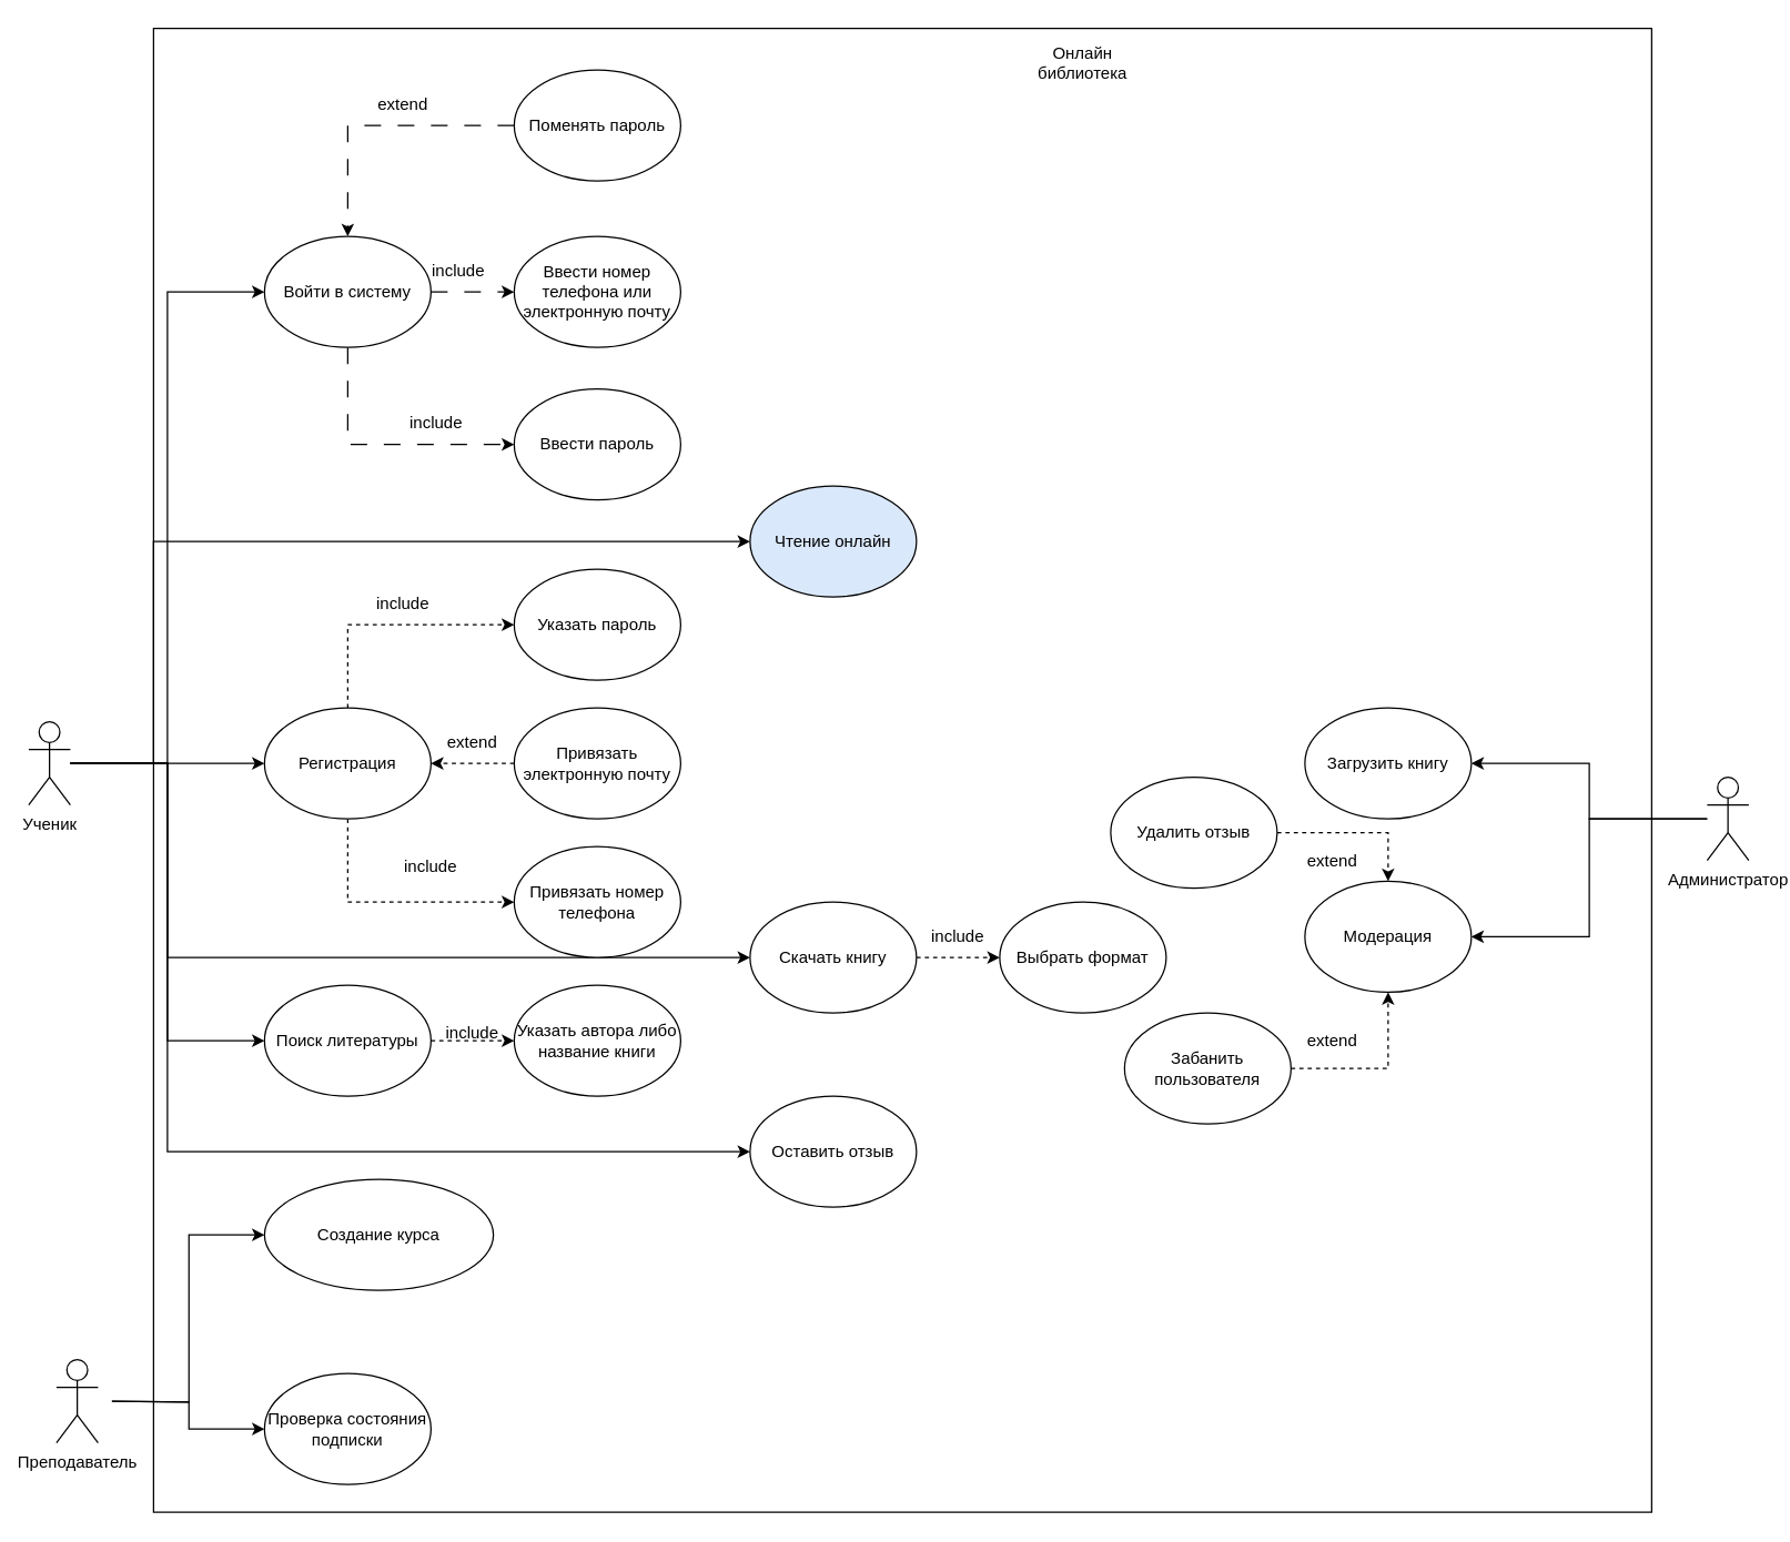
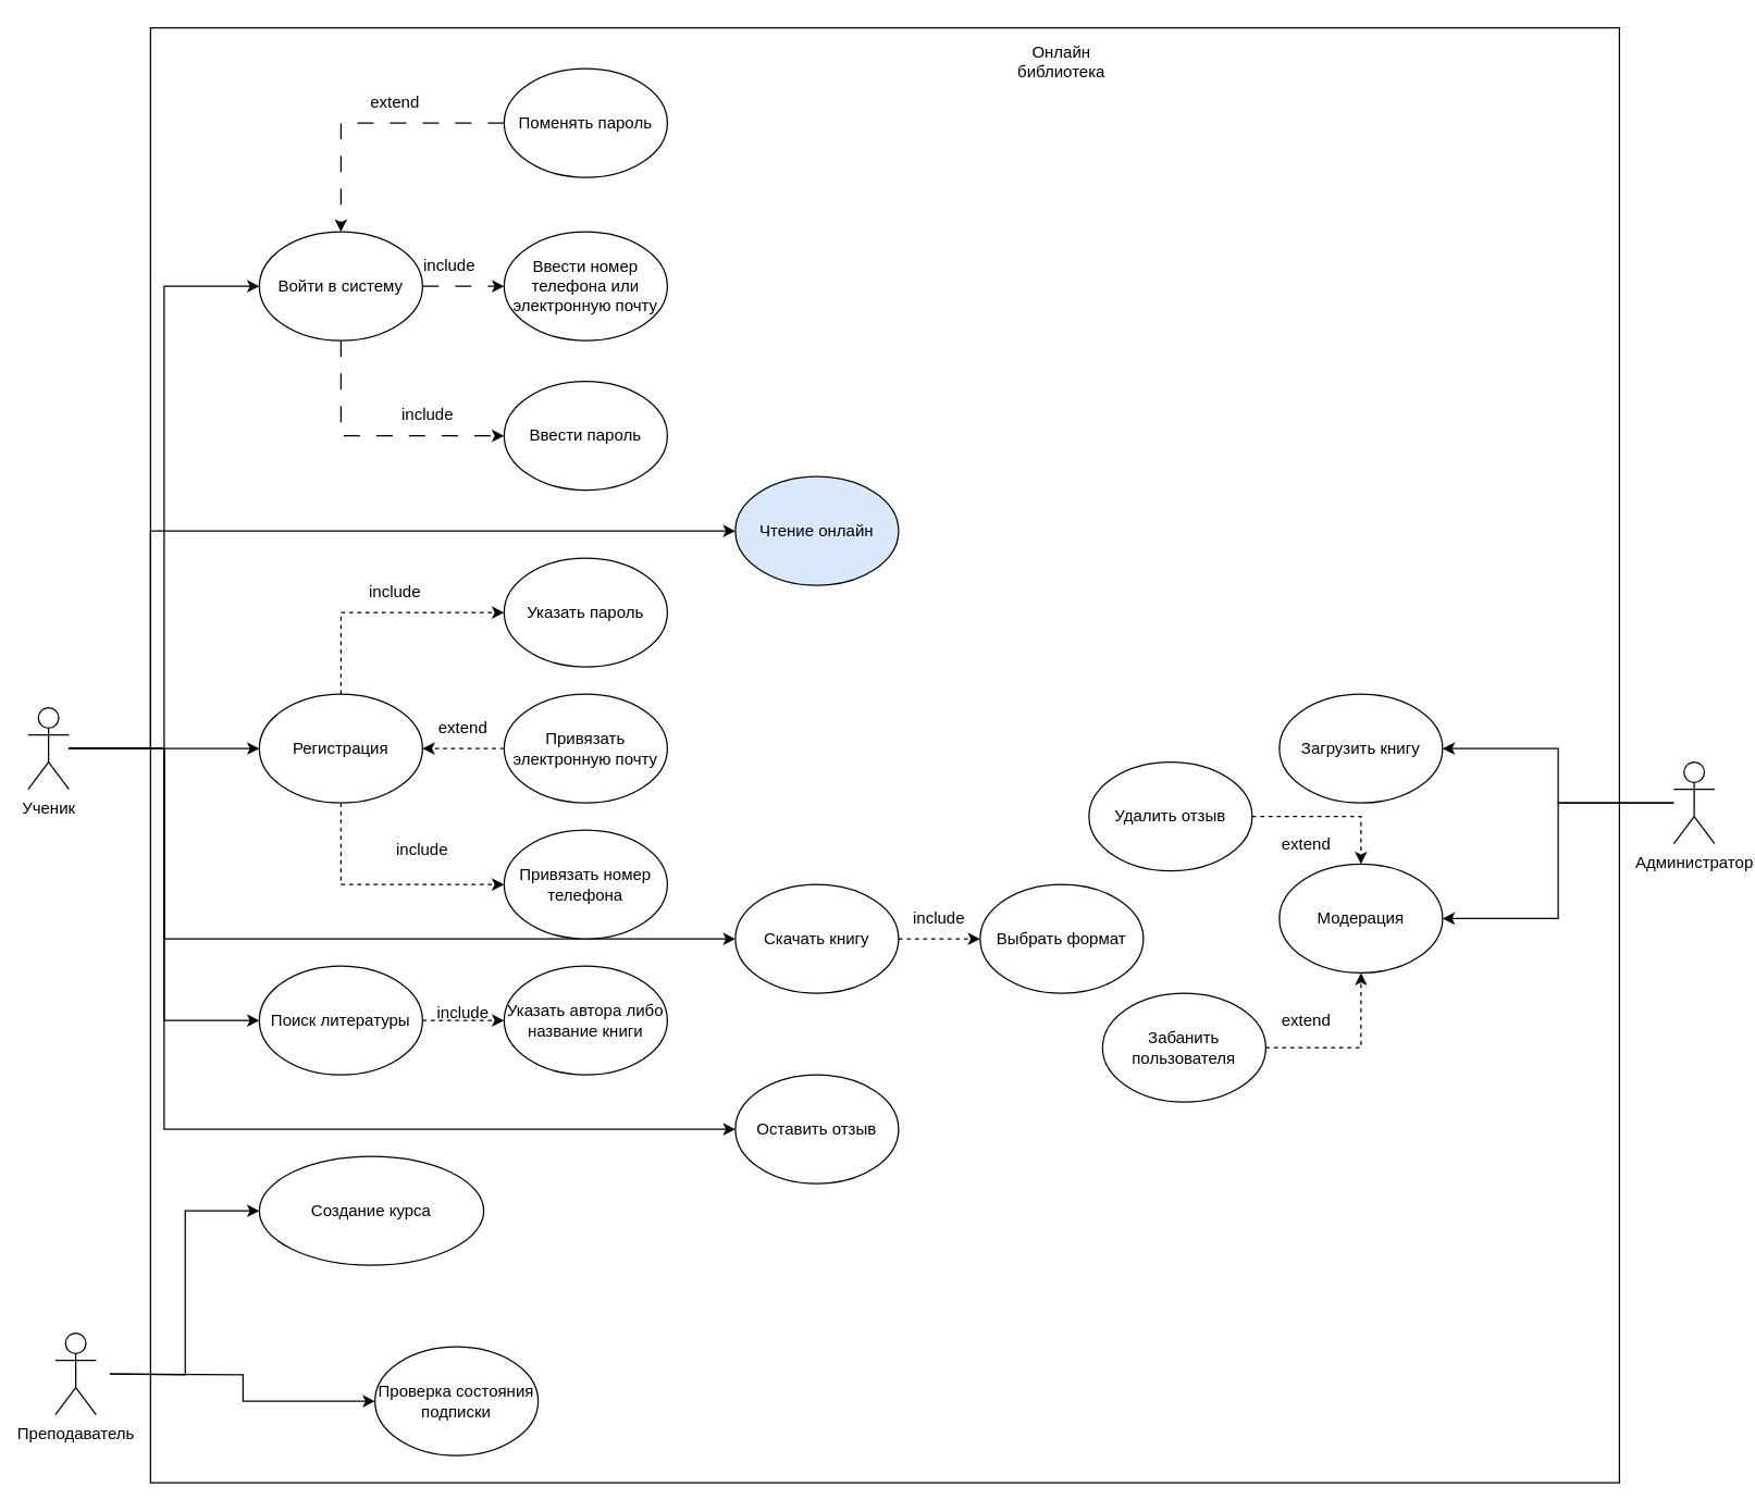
- <mxCell id="23" value="Проверка состояния подписки" style="ellipse;whiteSpace=wrap;html=1;" parent="1" vertex="1"><mxGeometry x="190" y="990" width="120" height="80" as="geometry" /></mxCell>
+ <mxCell id="23" value="Проверка состояния подписки" style="ellipse;whiteSpace=wrap;html=1;" parent="1" vertex="1"><mxGeometry x="275" y="990" width="120" height="80" as="geometry" /></mxCell>
